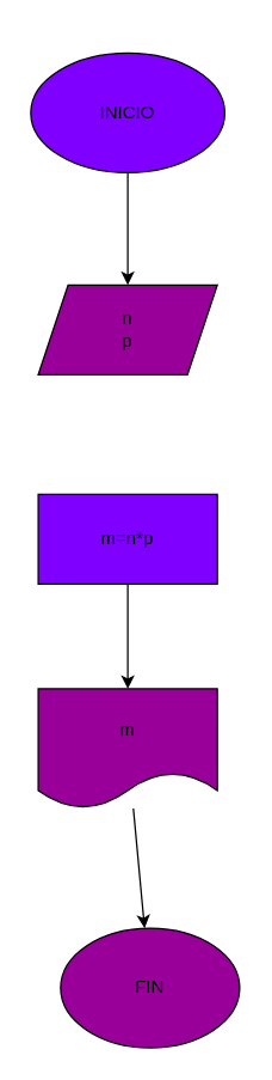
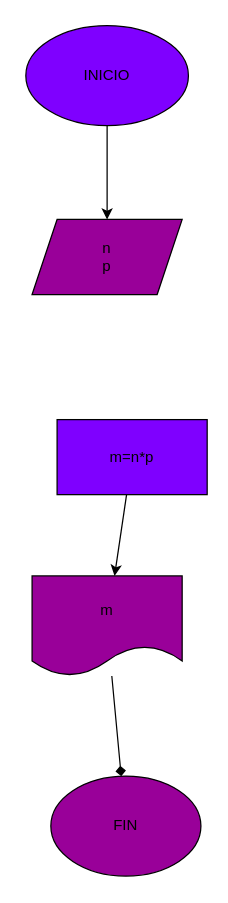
- <mxCell id="3" value="INICIO" style="ellipse;whiteSpace=wrap;html=1;fillColor=#7F00FF;" vertex="1" parent="1"><mxGeometry x="20" y="35" width="130" height="80" as="geometry" /></mxCell>
+ <mxCell id="3" value="INICIO" style="ellipse;whiteSpace=wrap;html=1;fillColor=#7F00FF;" vertex="1" parent="1"><mxGeometry x="20" y="20" width="130" height="80" as="geometry" /></mxCell>
- <mxCell id="4" value="n&lt;br&gt;p" style="shape=parallelogram;perimeter=parallelogramPerimeter;whiteSpace=wrap;html=1;fixedSize=1;fillColor=#990099;" vertex="1" parent="1"><mxGeometry x="25" y="190" width="120" height="60" as="geometry" /></mxCell>
+ <mxCell id="4" value="n&lt;br&gt;p" style="shape=parallelogram;perimeter=parallelogramPerimeter;whiteSpace=wrap;html=1;fixedSize=1;fillColor=#990099;" vertex="1" parent="1"><mxGeometry x="25" y="175" width="120" height="60" as="geometry" /></mxCell>
- <mxCell id="6" value="m=n*p" style="whiteSpace=wrap;html=1;fillColor=#7F00FF;" vertex="1" parent="1"><mxGeometry x="25" y="330" width="120" height="60" as="geometry" /></mxCell>
+ <mxCell id="6" value="m=n*p" style="whiteSpace=wrap;html=1;fillColor=#7F00FF;" vertex="1" parent="1"><mxGeometry x="45" y="335" width="120" height="60" as="geometry" /></mxCell>
- <mxCell id="7" value="" style="edgeStyle=none;html=1;" edge="1" parent="1" source="8" target="9"><mxGeometry relative="1" as="geometry" /></mxCell>
+ <mxCell id="7" value="" style="edgeStyle=none;html=1;endArrow=diamond;" edge="1" parent="1" source="8" target="9"><mxGeometry relative="1" as="geometry" /></mxCell>
